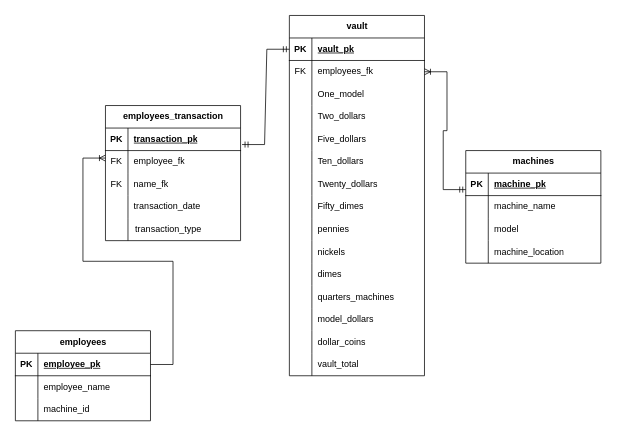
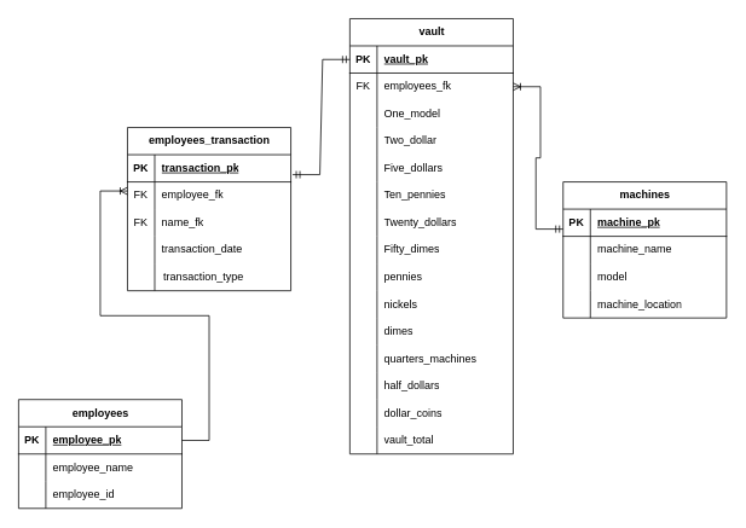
- <mxCell id="30" value="Two_dollars" style="shape=partialRectangle;connectable=0;fillColor=none;top=0;left=0;bottom=0;right=0;align=left;spacingLeft=6;overflow=hidden;whiteSpace=wrap;html=1;" parent="28" vertex="1"><mxGeometry x="30" width="150" height="30" as="geometry"><mxRectangle width="150" height="30" as="alternateBounds" /></mxGeometry></mxCell>
+ <mxCell id="30" value="Two_dollar" style="shape=partialRectangle;connectable=0;fillColor=none;top=0;left=0;bottom=0;right=0;align=left;spacingLeft=6;overflow=hidden;whiteSpace=wrap;html=1;" parent="28" vertex="1"><mxGeometry x="30" width="150" height="30" as="geometry"><mxRectangle width="150" height="30" as="alternateBounds" /></mxGeometry></mxCell>
- <mxCell id="36" value="Ten_dollars" style="shape=partialRectangle;connectable=0;fillColor=none;top=0;left=0;bottom=0;right=0;align=left;spacingLeft=6;overflow=hidden;whiteSpace=wrap;html=1;" parent="34" vertex="1"><mxGeometry x="30" width="150" height="30" as="geometry"><mxRectangle width="150" height="30" as="alternateBounds" /></mxGeometry></mxCell>
+ <mxCell id="36" value="Ten_pennies" style="shape=partialRectangle;connectable=0;fillColor=none;top=0;left=0;bottom=0;right=0;align=left;spacingLeft=6;overflow=hidden;whiteSpace=wrap;html=1;" parent="34" vertex="1"><mxGeometry x="30" width="150" height="30" as="geometry"><mxRectangle width="150" height="30" as="alternateBounds" /></mxGeometry></mxCell>
- <mxCell id="57" value="model_dollars" style="shape=partialRectangle;connectable=0;fillColor=none;top=0;left=0;bottom=0;right=0;align=left;spacingLeft=6;overflow=hidden;whiteSpace=wrap;html=1;" parent="55" vertex="1"><mxGeometry x="30" width="150" height="30" as="geometry"><mxRectangle width="150" height="30" as="alternateBounds" /></mxGeometry></mxCell>
+ <mxCell id="57" value="half_dollars" style="shape=partialRectangle;connectable=0;fillColor=none;top=0;left=0;bottom=0;right=0;align=left;spacingLeft=6;overflow=hidden;whiteSpace=wrap;html=1;" parent="55" vertex="1"><mxGeometry x="30" width="150" height="30" as="geometry"><mxRectangle width="150" height="30" as="alternateBounds" /></mxGeometry></mxCell>
- <mxCell id="87" value="machine_id" style="shape=partialRectangle;connectable=0;fillColor=none;top=0;left=0;bottom=0;right=0;align=left;spacingLeft=6;overflow=hidden;whiteSpace=wrap;html=1;" parent="85" vertex="1"><mxGeometry x="30" width="150" height="30" as="geometry"><mxRectangle width="150" height="30" as="alternateBounds" /></mxGeometry></mxCell>
+ <mxCell id="87" value="employee_id" style="shape=partialRectangle;connectable=0;fillColor=none;top=0;left=0;bottom=0;right=0;align=left;spacingLeft=6;overflow=hidden;whiteSpace=wrap;html=1;" parent="85" vertex="1"><mxGeometry x="30" width="150" height="30" as="geometry"><mxRectangle width="150" height="30" as="alternateBounds" /></mxGeometry></mxCell>
